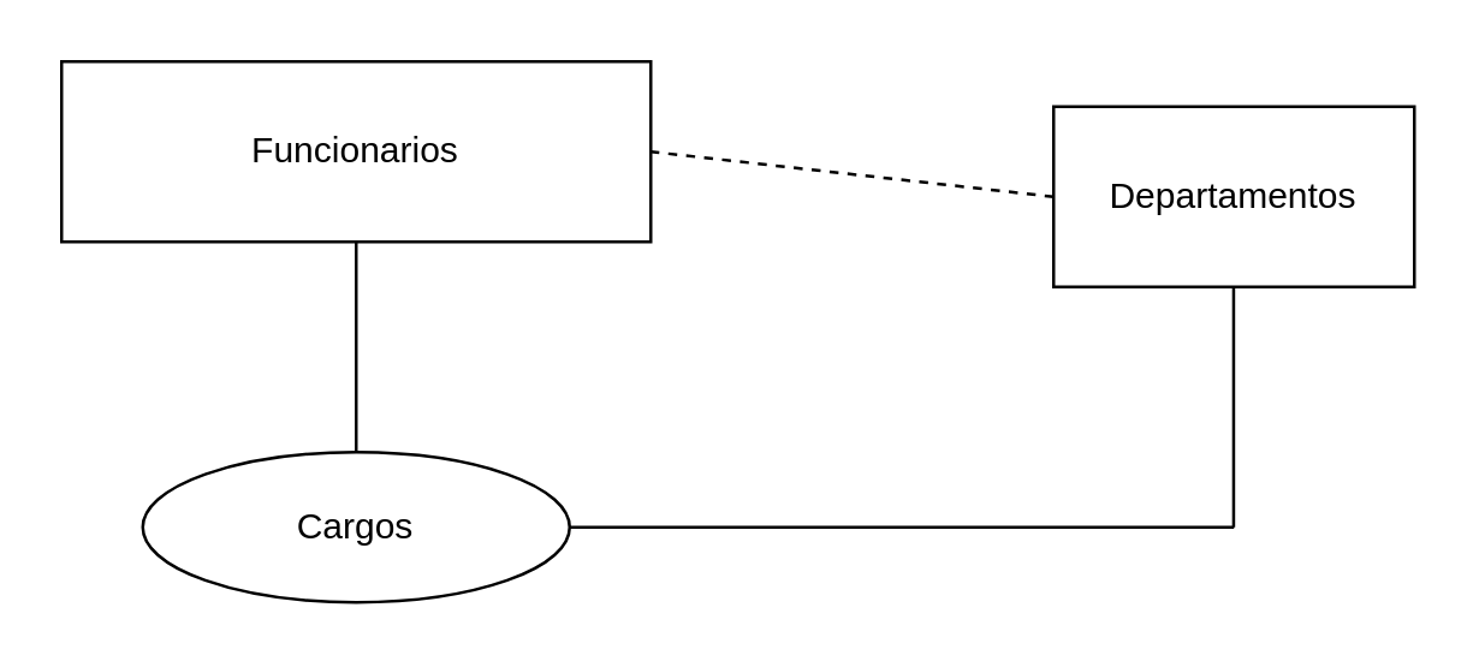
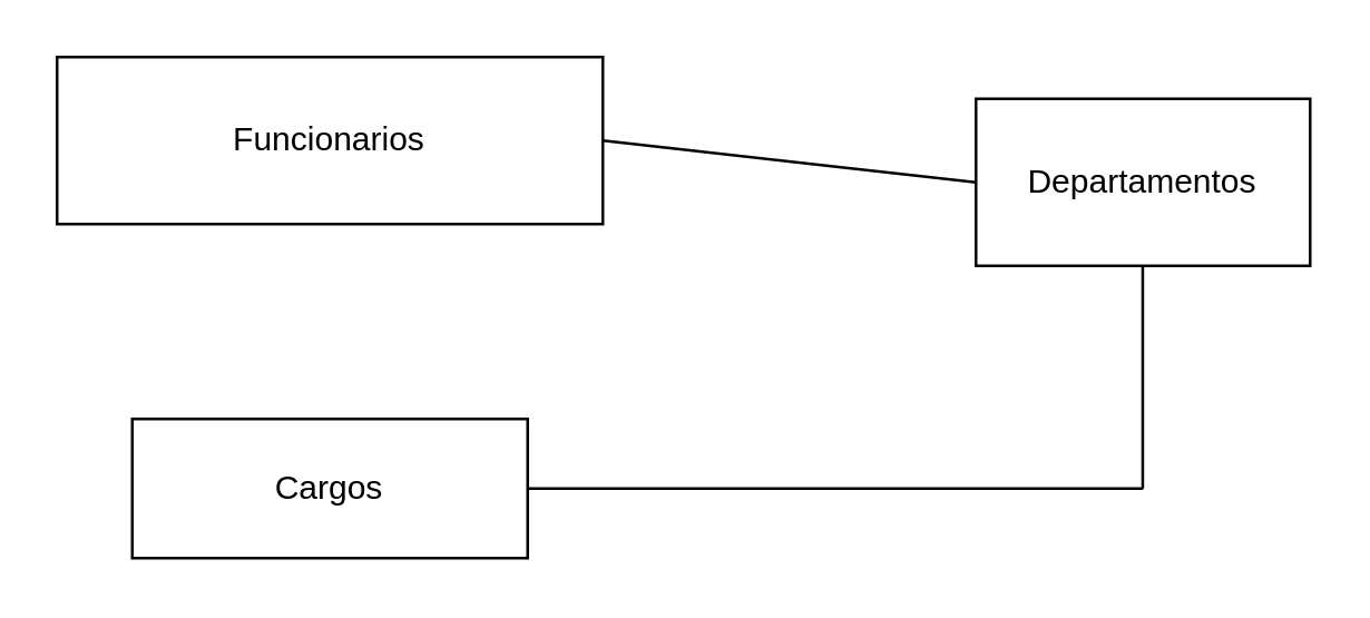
- <mxCell id="6" value="" style="endArrow=none;html=1;rounded=0;entryX=1;entryY=0.5;entryDx=0;entryDy=0;exitX=0;exitY=0.5;exitDx=0;exitDy=0;dashed=1;" edge="1" parent="1" source="5" target="2"><mxGeometry width="50" height="50" relative="1" as="geometry"><mxPoint x="110" y="340" as="sourcePoint" /><mxPoint x="160" y="290" as="targetPoint" /></mxGeometry></mxCell>
+ <mxCell id="6" value="" style="endArrow=none;html=1;rounded=0;entryX=1;entryY=0.5;entryDx=0;entryDy=0;exitX=0;exitY=0.5;exitDx=0;exitDy=0;" edge="1" parent="1" source="5" target="2"><mxGeometry width="50" height="50" relative="1" as="geometry"><mxPoint x="110" y="340" as="sourcePoint" /><mxPoint x="160" y="290" as="targetPoint" /></mxGeometry></mxCell>
- <mxCell id="4" value="" style="endArrow=none;html=1;rounded=0;entryX=0.5;entryY=1;entryDx=0;entryDy=0;exitX=0.5;exitY=0;exitDx=0;exitDy=0;" edge="1" parent="1" source="3" target="2"><mxGeometry width="50" height="50" relative="1" as="geometry"><mxPoint x="110" y="340" as="sourcePoint" /><mxPoint x="160" y="290" as="targetPoint" /></mxGeometry></mxCell>
- <mxCell id="3" value="Cargos" style="ellipse;whiteSpace=wrap;html=1;" vertex="1" parent="1"><mxGeometry x="47" y="150" width="142" height="50" as="geometry" /></mxCell>
+ <mxCell id="3" value="Cargos" style="rounded=0;whiteSpace=wrap;html=1;" vertex="1" parent="1"><mxGeometry x="47" y="150" width="142" height="50" as="geometry" /></mxCell>
